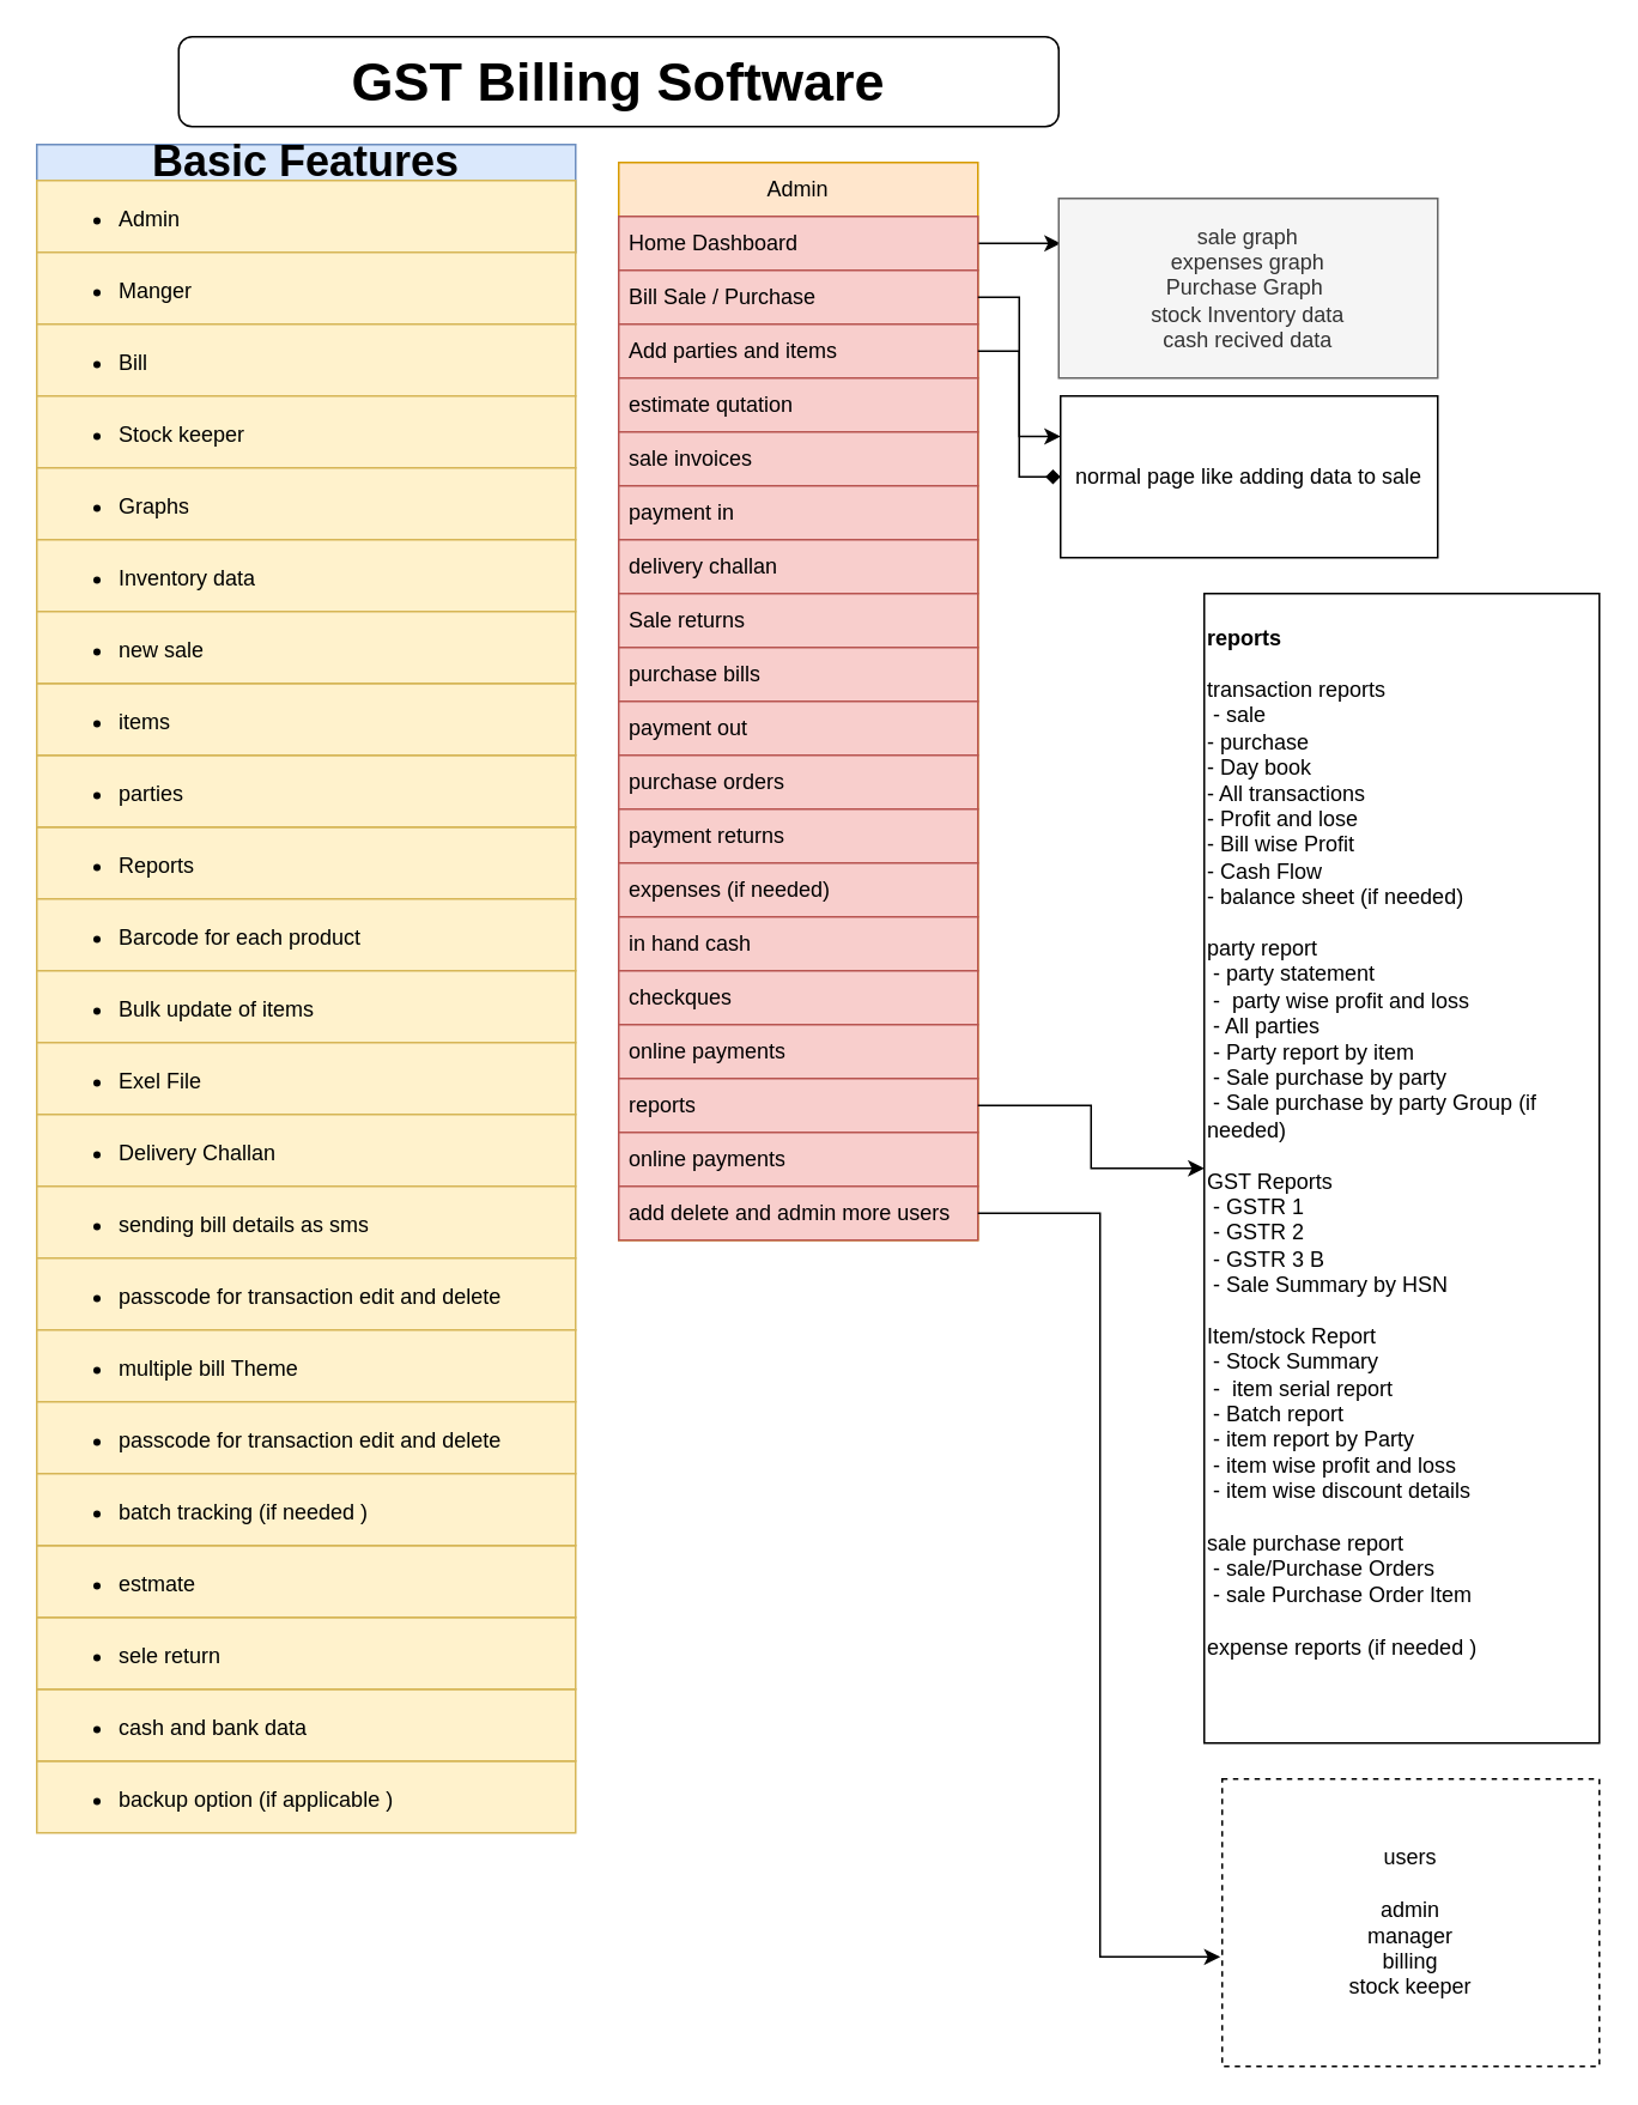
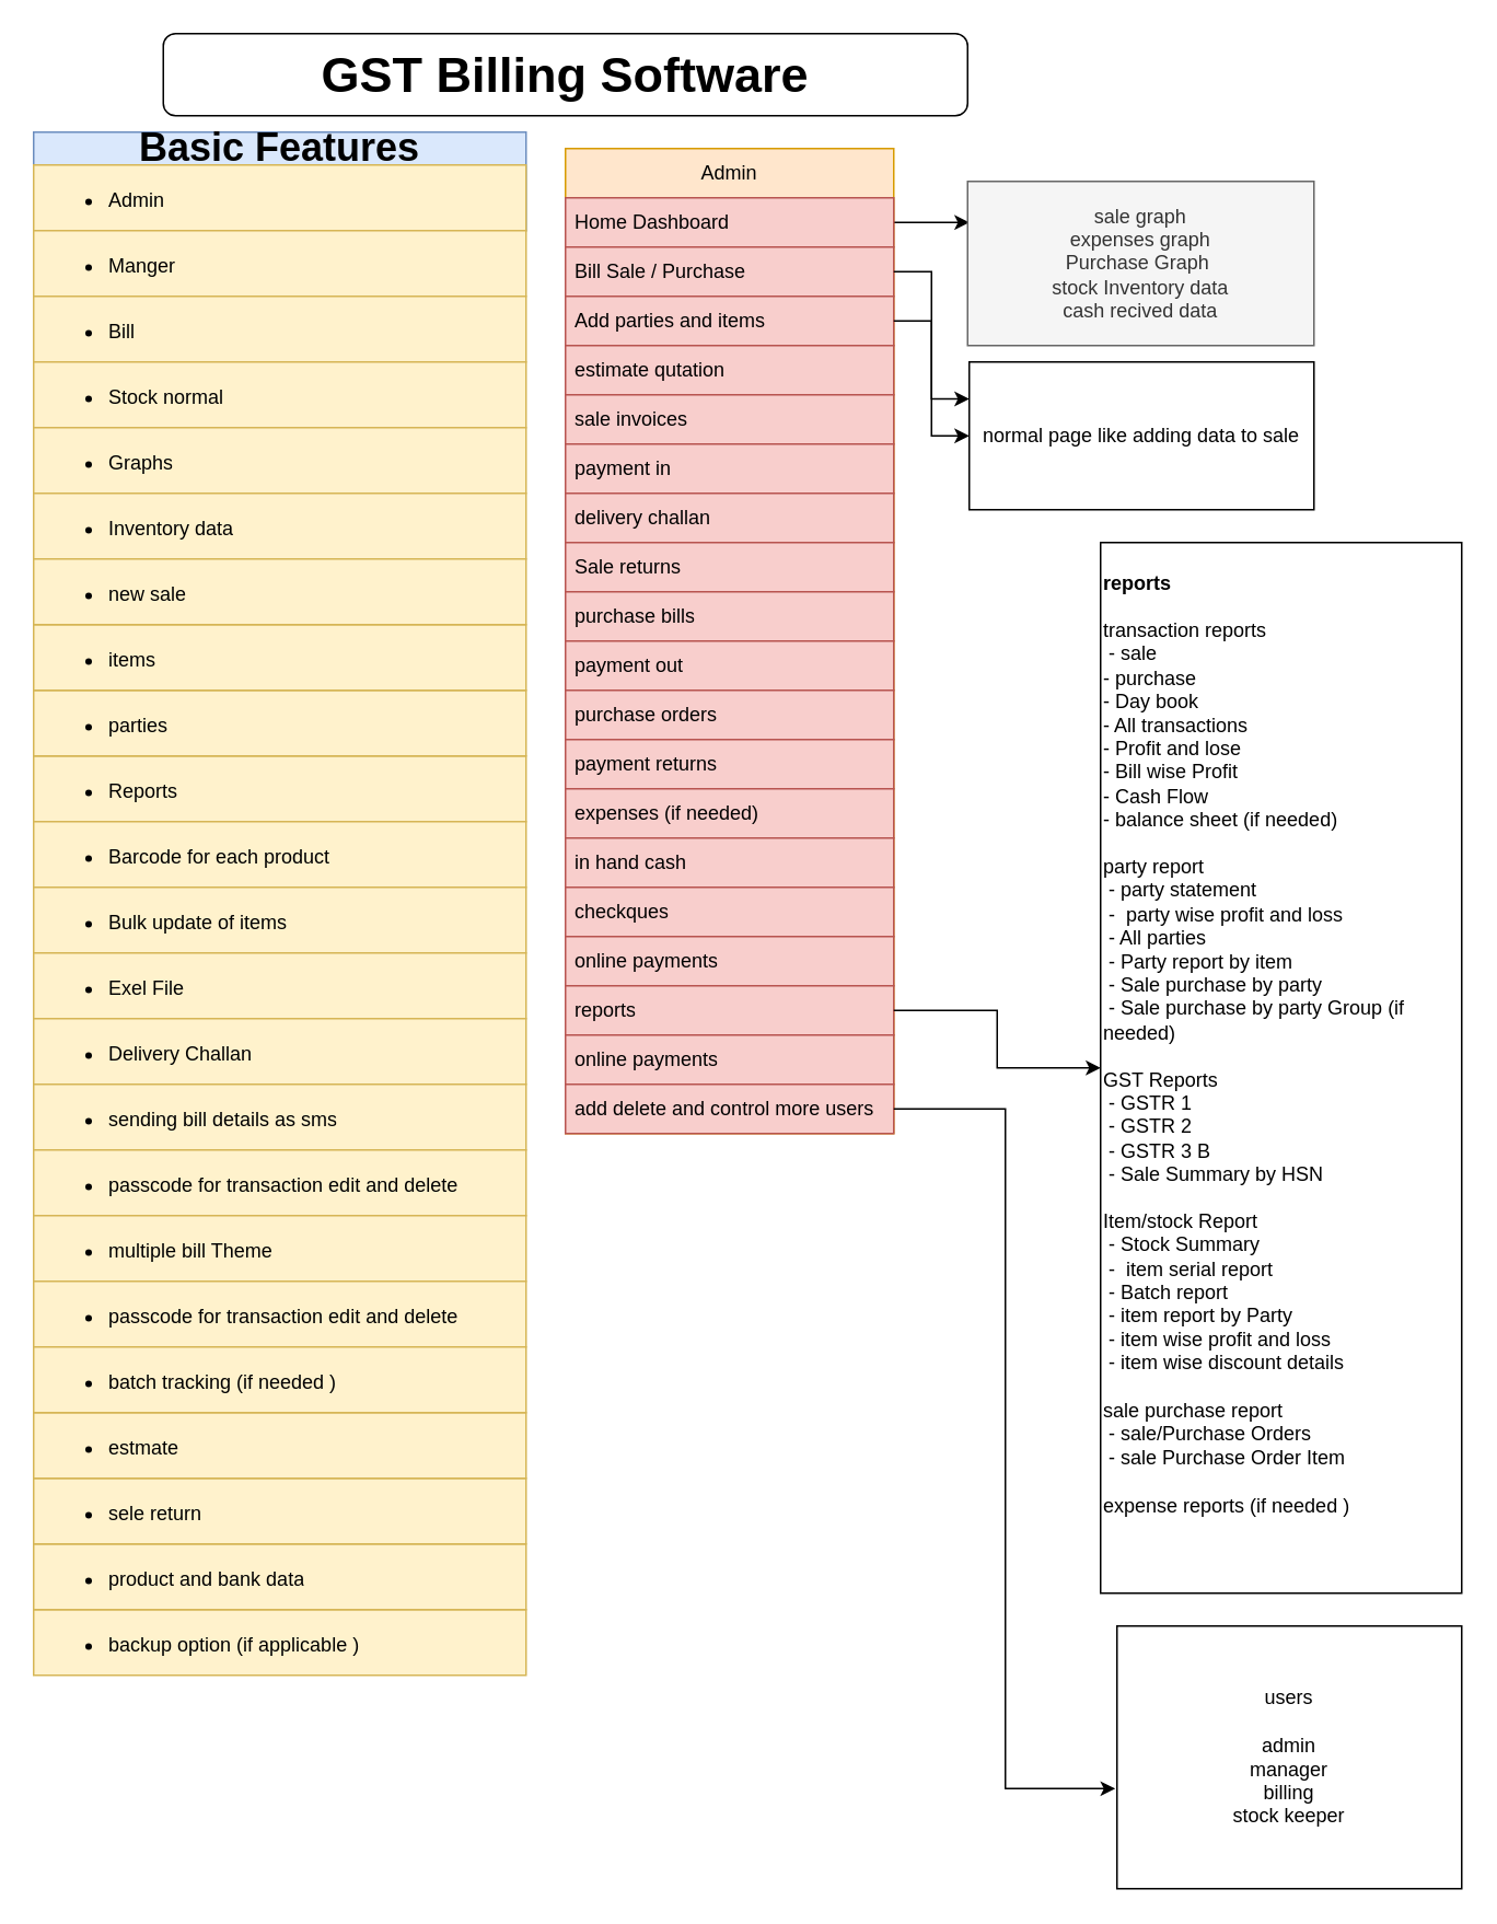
- <mxCell id="7" value="&lt;ul style=&quot;border-color: var(--border-color); caret-color: rgb(0, 0, 0); color: rgb(0, 0, 0); font-family: Helvetica; font-size: 12px; font-style: normal; font-variant-caps: normal; font-weight: 400; letter-spacing: normal; text-align: left; text-indent: 0px; text-transform: none; word-spacing: 0px; -webkit-text-stroke-width: 0px; text-decoration: none;&quot;&gt;&lt;li style=&quot;border-color: var(--border-color);&quot;&gt;Stock keeper&lt;/li&gt;&lt;/ul&gt;" style="text;strokeColor=#d6b656;fillColor=#fff2cc;align=left;verticalAlign=middle;spacingLeft=4;spacingRight=4;overflow=hidden;points=[[0,0.5],[1,0.5]];portConstraint=eastwest;rotatable=0;whiteSpace=wrap;html=1;" vertex="1" parent="1"><mxGeometry x="20" y="220" width="300" height="40" as="geometry" /></mxCell>
+ <mxCell id="7" value="&lt;ul style=&quot;border-color: var(--border-color); caret-color: rgb(0, 0, 0); color: rgb(0, 0, 0); font-family: Helvetica; font-size: 12px; font-style: normal; font-variant-caps: normal; font-weight: 400; letter-spacing: normal; text-align: left; text-indent: 0px; text-transform: none; word-spacing: 0px; -webkit-text-stroke-width: 0px; text-decoration: none;&quot;&gt;&lt;li style=&quot;border-color: var(--border-color);&quot;&gt;Stock normal&lt;/li&gt;&lt;/ul&gt;" style="text;strokeColor=#d6b656;fillColor=#fff2cc;align=left;verticalAlign=middle;spacingLeft=4;spacingRight=4;overflow=hidden;points=[[0,0.5],[1,0.5]];portConstraint=eastwest;rotatable=0;whiteSpace=wrap;html=1;" vertex="1" parent="1"><mxGeometry x="20" y="220" width="300" height="40" as="geometry" /></mxCell>
- <mxCell id="51" style="edgeStyle=orthogonalEdgeStyle;rounded=0;orthogonalLoop=1;jettySize=auto;html=1;entryX=0;entryY=0.5;entryDx=0;entryDy=0;endArrow=diamond;" edge="1" parent="1" source="31" target="49"><mxGeometry relative="1" as="geometry" /></mxCell>
+ <mxCell id="51" style="edgeStyle=orthogonalEdgeStyle;rounded=0;orthogonalLoop=1;jettySize=auto;html=1;entryX=0;entryY=0.5;entryDx=0;entryDy=0;" edge="1" parent="1" source="31" target="49"><mxGeometry relative="1" as="geometry" /></mxCell>
- <mxCell id="47" value="add delete and admin more users" style="text;strokeColor=#b85450;fillColor=#f8cecc;align=left;verticalAlign=middle;spacingLeft=4;spacingRight=4;overflow=hidden;points=[[0,0.5],[1,0.5]];portConstraint=eastwest;rotatable=0;whiteSpace=wrap;html=1;" vertex="1" parent="27"><mxGeometry y="570" width="200" height="30" as="geometry" /></mxCell>
+ <mxCell id="47" value="add delete and control more users" style="text;strokeColor=#b85450;fillColor=#f8cecc;align=left;verticalAlign=middle;spacingLeft=4;spacingRight=4;overflow=hidden;points=[[0,0.5],[1,0.5]];portConstraint=eastwest;rotatable=0;whiteSpace=wrap;html=1;" vertex="1" parent="27"><mxGeometry y="570" width="200" height="30" as="geometry" /></mxCell>
- <mxCell id="23" value="&lt;ul style=&quot;border-color: var(--border-color); caret-color: rgb(0, 0, 0); color: rgb(0, 0, 0); font-family: Helvetica; font-size: 12px; font-style: normal; font-variant-caps: normal; font-weight: 400; letter-spacing: normal; text-align: left; text-indent: 0px; text-transform: none; word-spacing: 0px; -webkit-text-stroke-width: 0px; text-decoration: none;&quot;&gt;&lt;li style=&quot;border-color: var(--border-color);&quot;&gt;cash and bank data&lt;/li&gt;&lt;/ul&gt;" style="text;strokeColor=#d6b656;fillColor=#fff2cc;align=left;verticalAlign=middle;spacingLeft=4;spacingRight=4;overflow=hidden;points=[[0,0.5],[1,0.5]];portConstraint=eastwest;rotatable=0;whiteSpace=wrap;html=1;" vertex="1" parent="1"><mxGeometry x="20" y="940" width="300" height="40" as="geometry" /></mxCell>
+ <mxCell id="23" value="&lt;ul style=&quot;border-color: var(--border-color); caret-color: rgb(0, 0, 0); color: rgb(0, 0, 0); font-family: Helvetica; font-size: 12px; font-style: normal; font-variant-caps: normal; font-weight: 400; letter-spacing: normal; text-align: left; text-indent: 0px; text-transform: none; word-spacing: 0px; -webkit-text-stroke-width: 0px; text-decoration: none;&quot;&gt;&lt;li style=&quot;border-color: var(--border-color);&quot;&gt;product and bank data&lt;/li&gt;&lt;/ul&gt;" style="text;strokeColor=#d6b656;fillColor=#fff2cc;align=left;verticalAlign=middle;spacingLeft=4;spacingRight=4;overflow=hidden;points=[[0,0.5],[1,0.5]];portConstraint=eastwest;rotatable=0;whiteSpace=wrap;html=1;" vertex="1" parent="1"><mxGeometry x="20" y="940" width="300" height="40" as="geometry" /></mxCell>
- <mxCell id="54" value="users&lt;br&gt;&lt;br&gt;admin&lt;br&gt;manager&lt;br&gt;billing&lt;br&gt;stock keeper" style="rounded=0;whiteSpace=wrap;html=1;dashed=1;" vertex="1" parent="1"><mxGeometry x="680" y="990" width="210" height="160" as="geometry" /></mxCell>
+ <mxCell id="54" value="users&lt;br&gt;&lt;br&gt;admin&lt;br&gt;manager&lt;br&gt;billing&lt;br&gt;stock keeper" style="rounded=0;whiteSpace=wrap;html=1;" vertex="1" parent="1"><mxGeometry x="680" y="990" width="210" height="160" as="geometry" /></mxCell>
